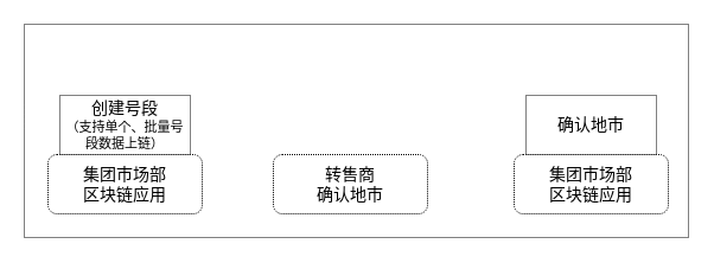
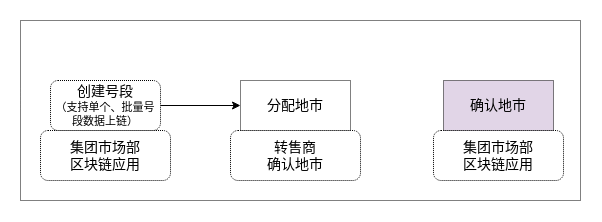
- <mxCell id="5" value="&lt;font&gt;&lt;span style=&quot;font-size: 14px&quot;&gt;创建号段&lt;/span&gt;&lt;br&gt;&lt;font style=&quot;font-size: 11px&quot;&gt;（支持单个、批量号段数据上链）&lt;/font&gt;&lt;/font&gt;" style="rounded=0;whiteSpace=wrap;html=1;dashed=1;dashPattern=1 1;" vertex="1" parent="1"><mxGeometry x="50" y="80" width="110" height="50" as="geometry" /></mxCell>
+ <mxCell id="5" value="&lt;font&gt;&lt;span style=&quot;font-size: 14px&quot;&gt;创建号段&lt;/span&gt;&lt;br&gt;&lt;font style=&quot;font-size: 11px&quot;&gt;（支持单个、批量号段数据上链）&lt;/font&gt;&lt;/font&gt;" style="whiteSpace=wrap;html=1;dashed=1;dashPattern=1 1;rounded=1;" vertex="1" parent="1"><mxGeometry x="50" y="80" width="110" height="50" as="geometry" /></mxCell>
+ <mxCell id="4" style="edgeStyle=orthogonalEdgeStyle;rounded=0;orthogonalLoop=1;jettySize=auto;html=1;exitX=1;exitY=0.5;exitDx=0;exitDy=0;entryX=0;entryY=0.5;entryDx=0;entryDy=0;" edge="1" parent="1" source="5" target="7"><mxGeometry relative="1" as="geometry" /></mxCell>
+ <mxCell id="7" value="&lt;span style=&quot;font-size: 14px&quot;&gt;分配地市&lt;/span&gt;" style="rounded=0;whiteSpace=wrap;html=1;dashed=1;dashPattern=1 1;" vertex="1" parent="1"><mxGeometry x="240" y="80" width="110" height="50" as="geometry" /></mxCell>
- <mxCell id="9" value="&lt;span style=&quot;font-size: 14px&quot;&gt;确认地市&lt;/span&gt;" style="rounded=0;whiteSpace=wrap;html=1;dashed=1;dashPattern=1 1;" vertex="1" parent="1"><mxGeometry x="443" y="80" width="110" height="50" as="geometry" /></mxCell>
+ <mxCell id="9" value="&lt;span style=&quot;font-size: 14px&quot;&gt;确认地市&lt;/span&gt;" style="rounded=0;whiteSpace=wrap;html=1;dashed=1;dashPattern=1 1;fillColor=#e1d5e7;" vertex="1" parent="1"><mxGeometry x="443" y="80" width="110" height="50" as="geometry" /></mxCell>
